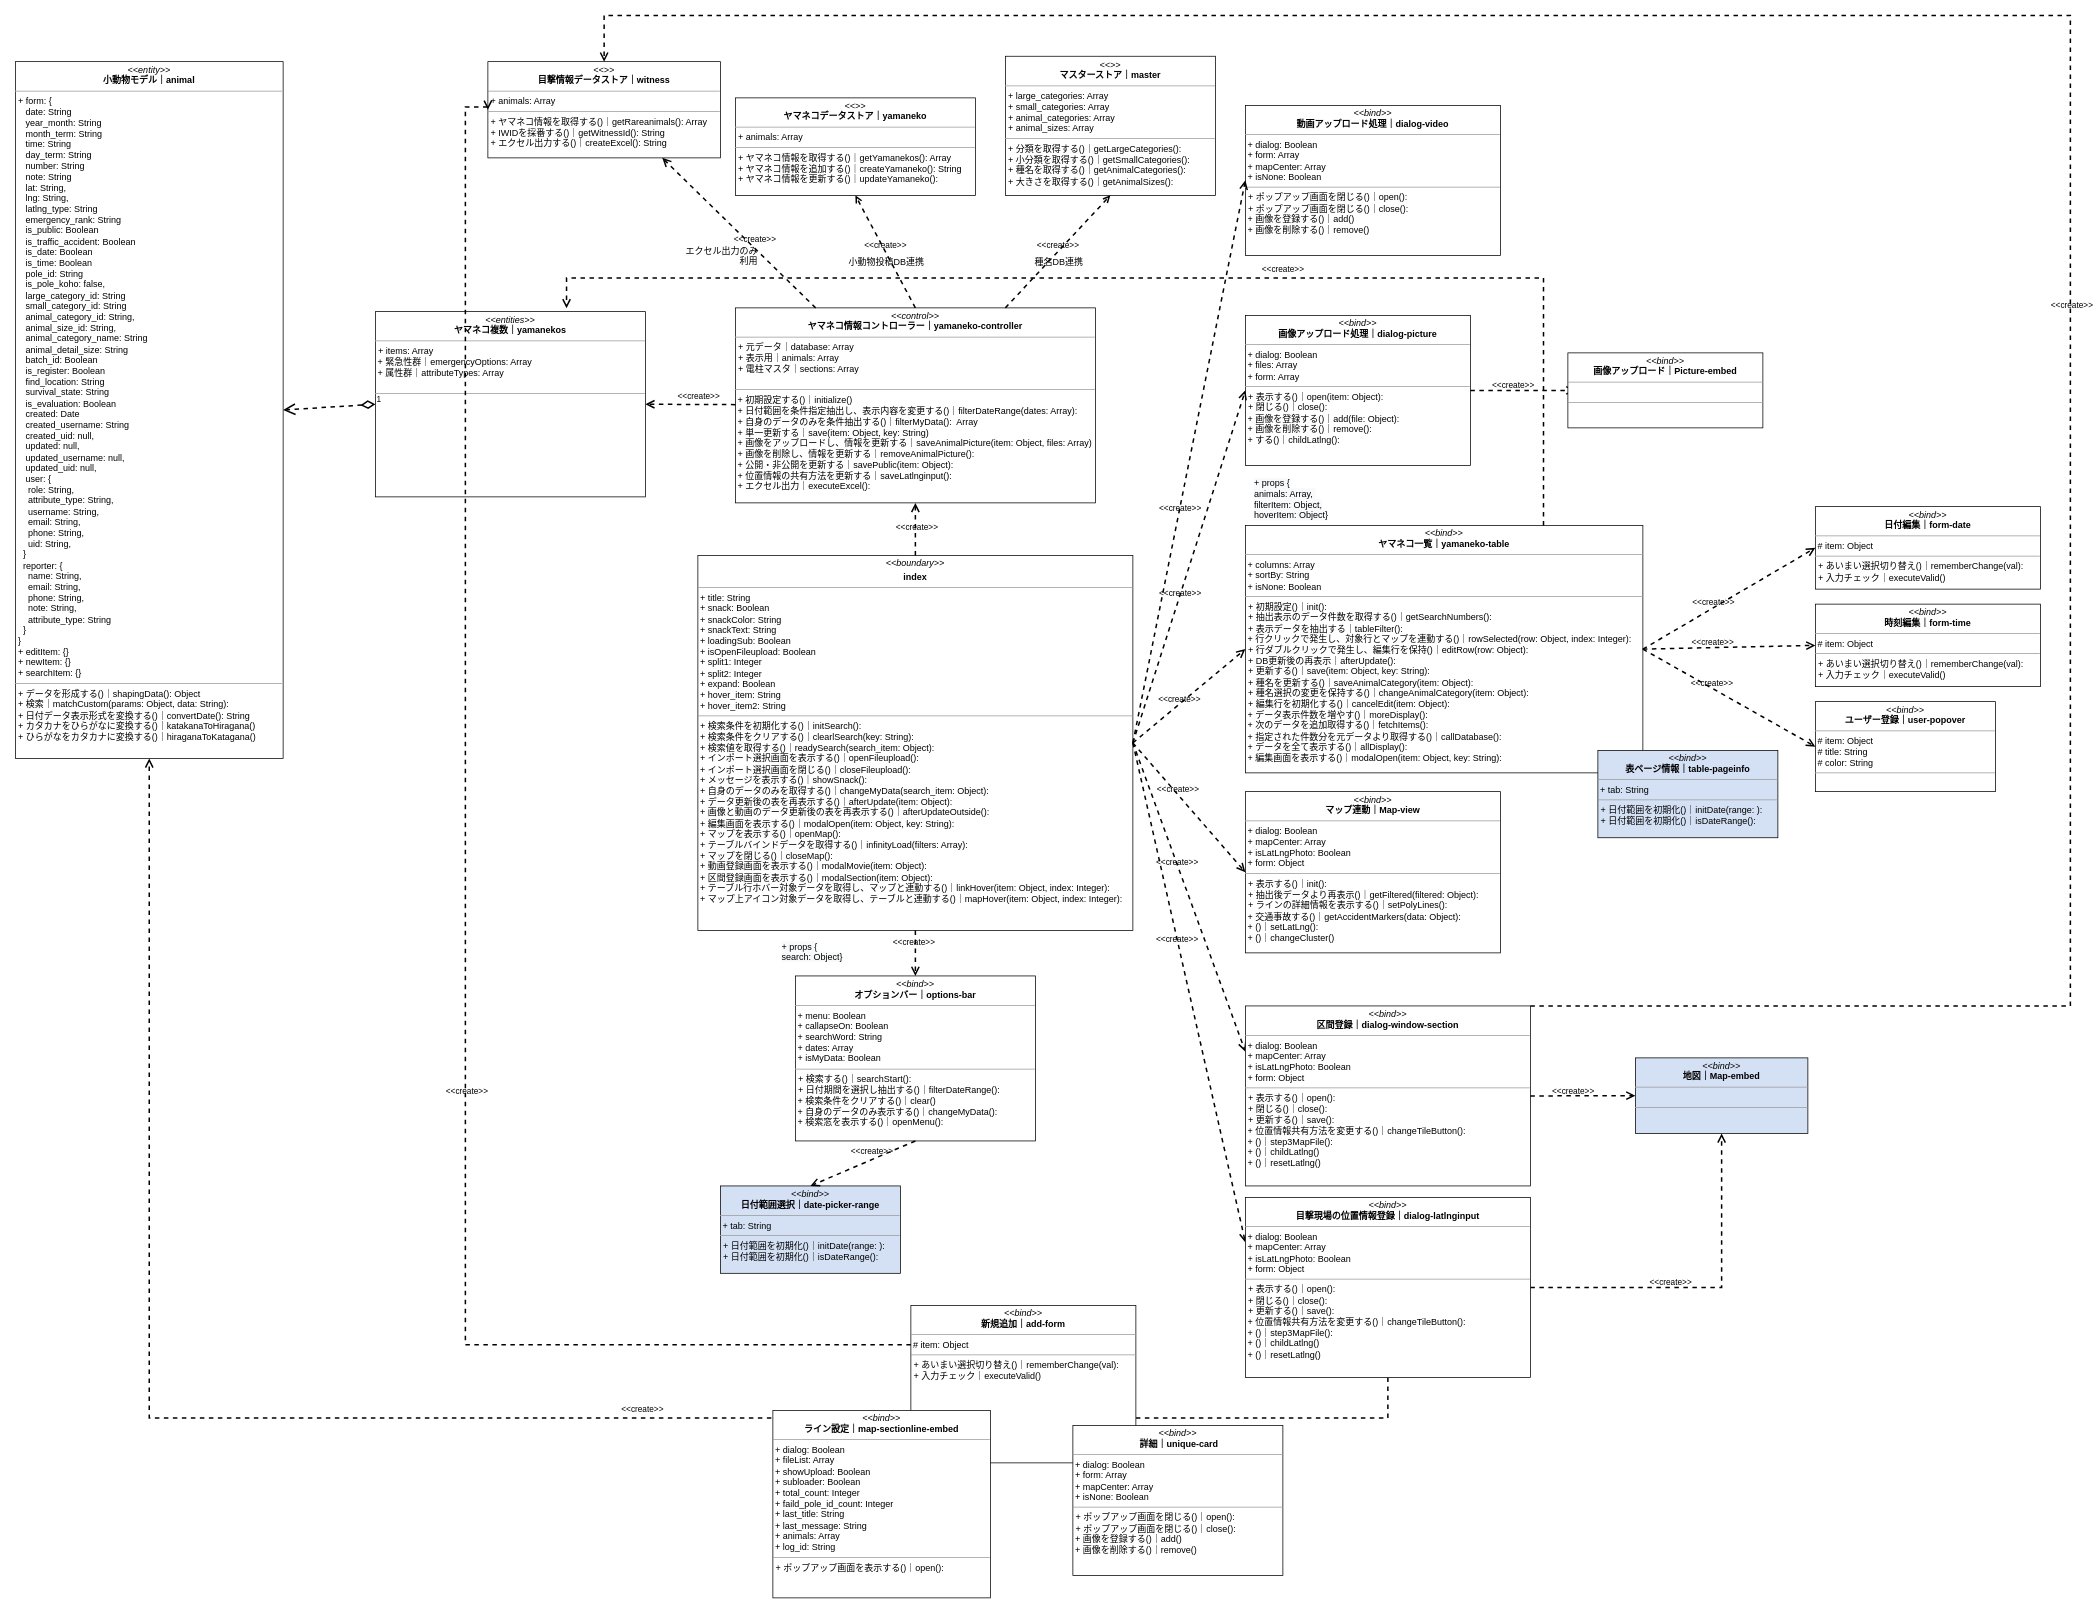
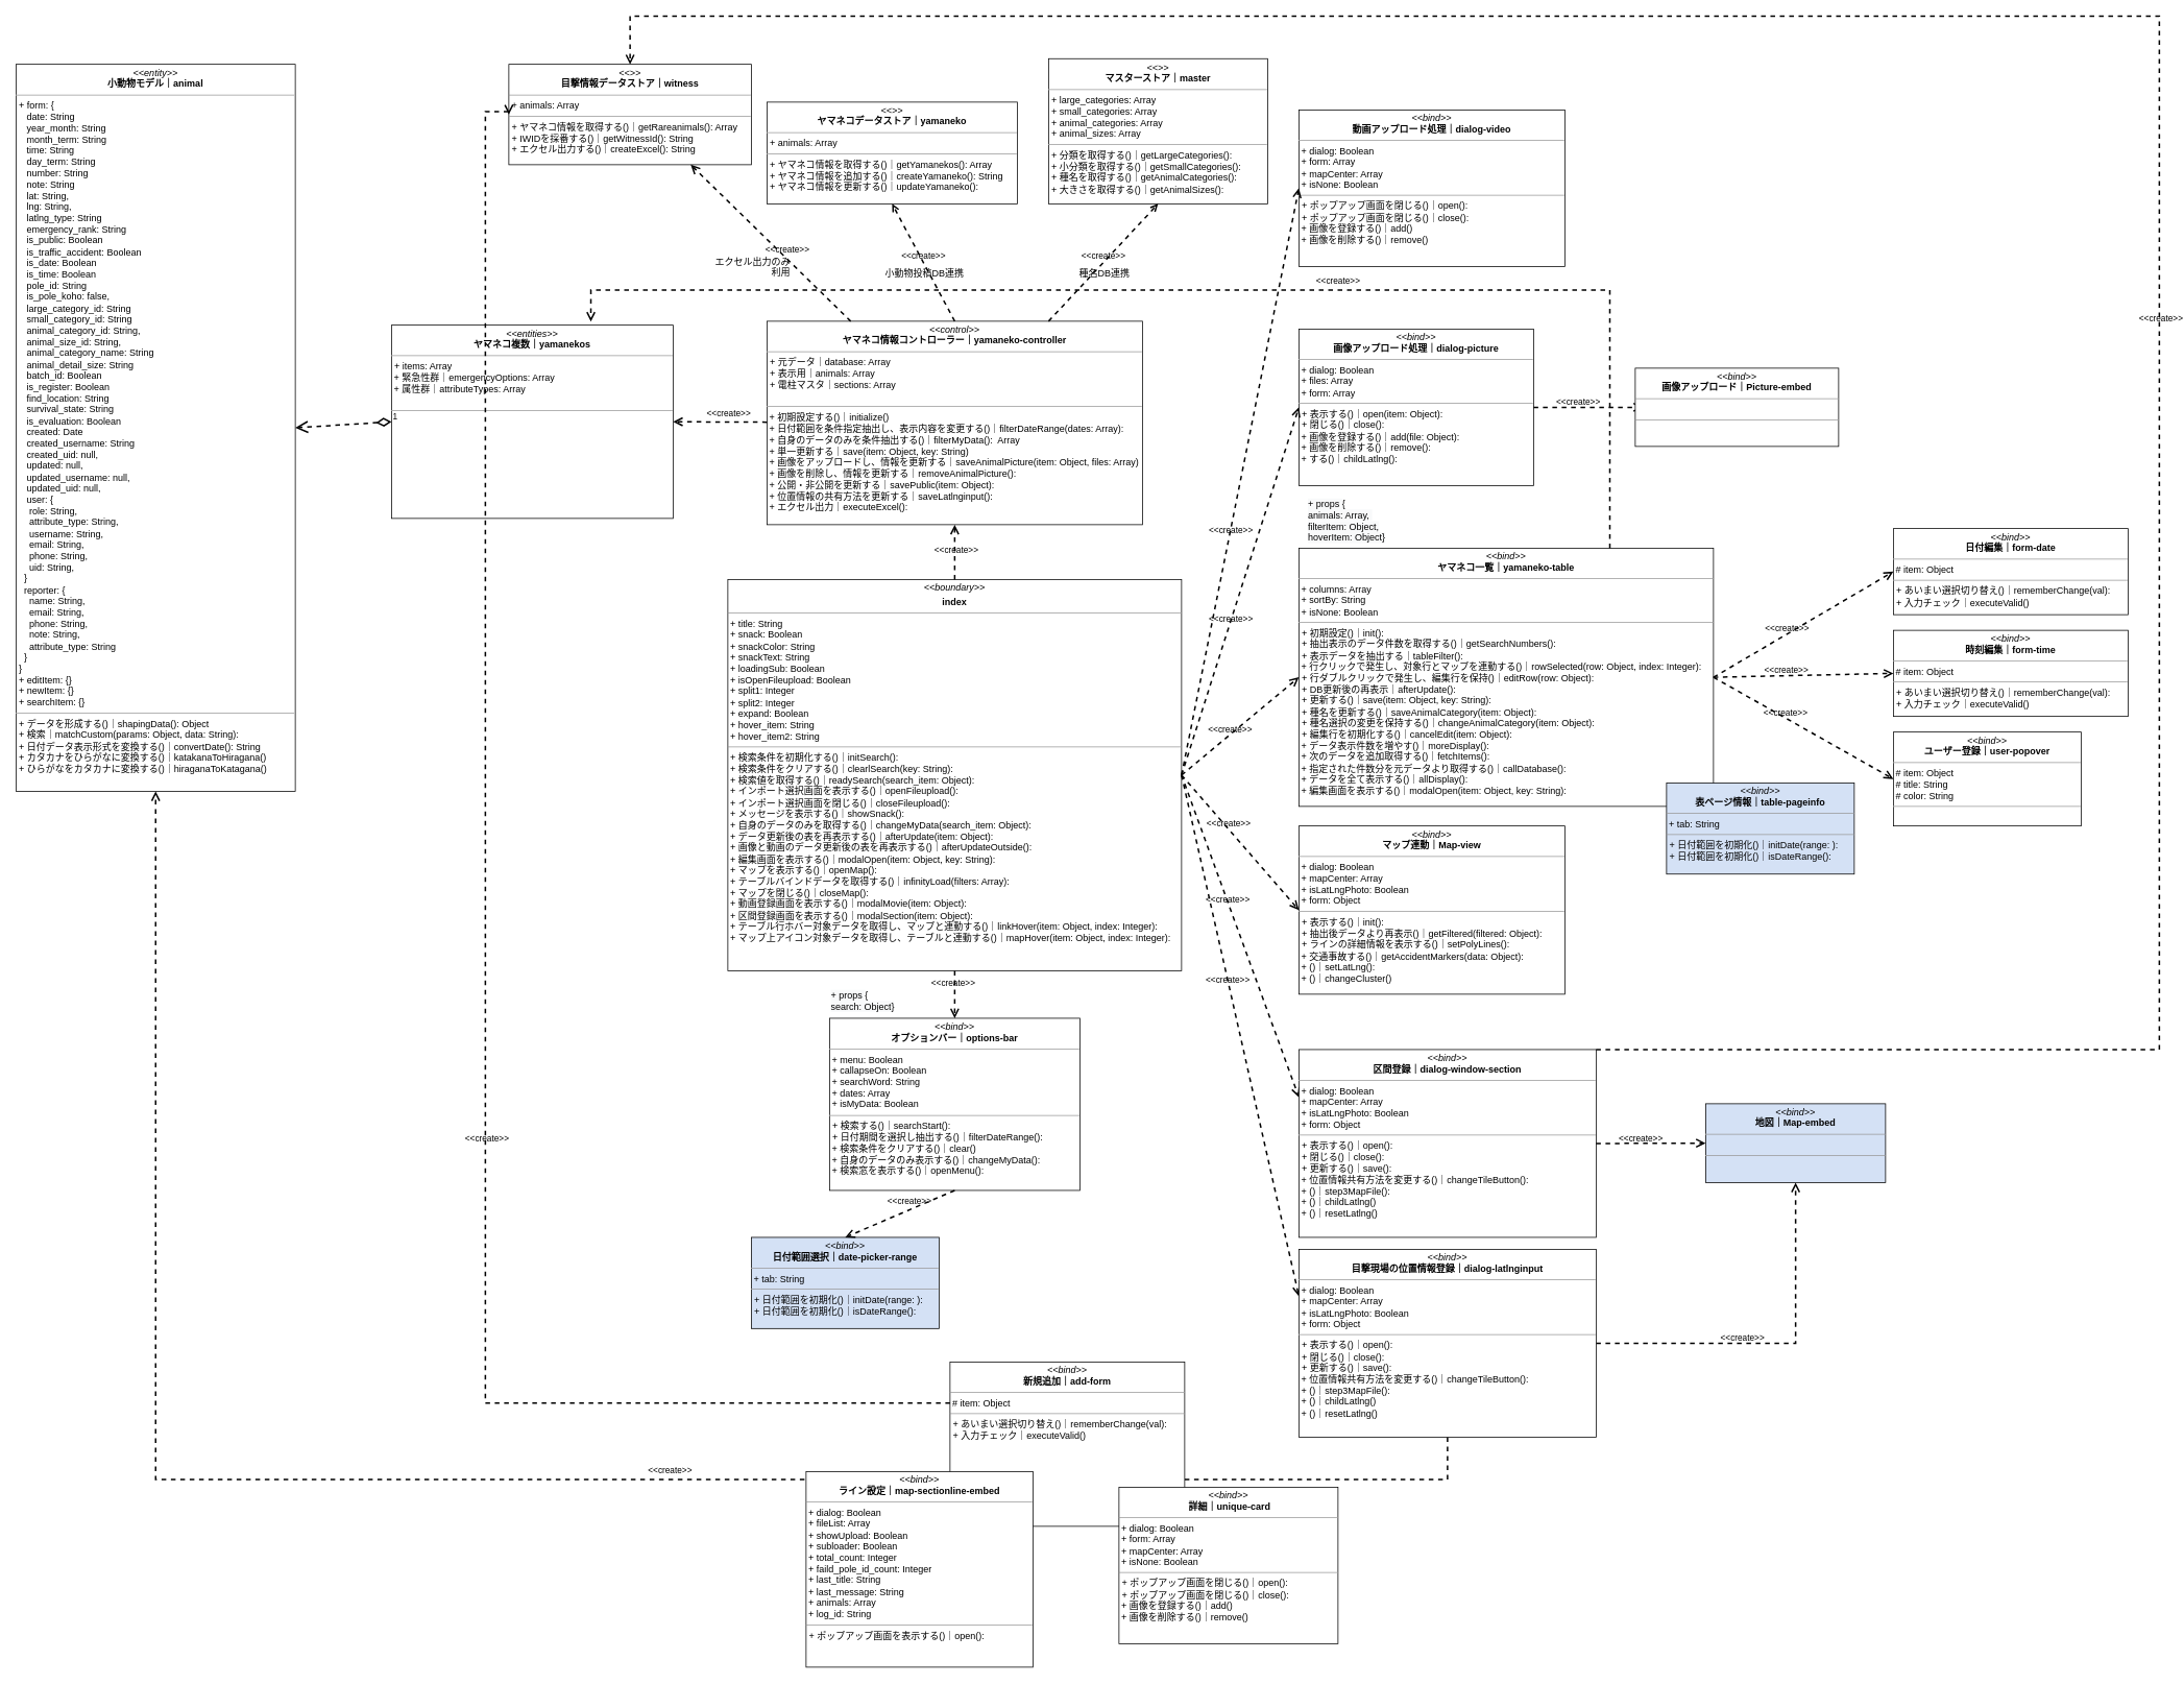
- <mxCell id="42" value="&lt;span style=&quot;color: rgb(0, 0, 0); font-family: Helvetica; font-size: 12px; font-style: normal; font-variant-ligatures: normal; font-variant-caps: normal; font-weight: 400; letter-spacing: normal; orphans: 2; text-align: right; text-indent: 0px; text-transform: none; widows: 2; word-spacing: 0px; -webkit-text-stroke-width: 0px; background-color: rgb(248, 249, 250); text-decoration-thickness: initial; text-decoration-style: initial; text-decoration-color: initial; float: none; display: inline !important;&quot;&gt;+ props&amp;nbsp;&lt;/span&gt;&lt;span style=&quot;text-align: right;&quot;&gt;{&lt;br&gt;&lt;/span&gt;&lt;span style=&quot;color: rgb(0, 0, 0); font-family: Helvetica; font-size: 12px; font-style: normal; font-variant-ligatures: normal; font-variant-caps: normal; font-weight: 400; letter-spacing: normal; orphans: 2; text-align: right; text-indent: 0px; text-transform: none; widows: 2; word-spacing: 0px; -webkit-text-stroke-width: 0px; background-color: rgb(248, 249, 250); text-decoration-thickness: initial; text-decoration-style: initial; text-decoration-color: initial; float: none; display: inline !important;&quot;&gt;search: Object&lt;/span&gt;&lt;span style=&quot;color: rgb(0, 0, 0); font-family: Helvetica; font-size: 12px; font-style: normal; font-variant-ligatures: normal; font-variant-caps: normal; font-weight: 400; letter-spacing: normal; orphans: 2; text-align: right; text-indent: 0px; text-transform: none; widows: 2; word-spacing: 0px; -webkit-text-stroke-width: 0px; background-color: rgb(248, 249, 250); text-decoration-thickness: initial; text-decoration-style: initial; text-decoration-color: initial; float: none; display: inline !important;&quot;&gt;}&lt;/span&gt;" style="text;whiteSpace=wrap;html=1;" vertex="1" parent="1"><mxGeometry x="1040" y="1247.75" width="110" height="40" as="geometry" /></mxCell>
+ <mxCell id="42" value="&lt;span style=&quot;color: rgb(0, 0, 0); font-family: Helvetica; font-size: 12px; font-style: normal; font-variant-ligatures: normal; font-variant-caps: normal; font-weight: 400; letter-spacing: normal; orphans: 2; text-align: right; text-indent: 0px; text-transform: none; widows: 2; word-spacing: 0px; -webkit-text-stroke-width: 0px; background-color: rgb(248, 249, 250); text-decoration-thickness: initial; text-decoration-style: initial; text-decoration-color: initial; float: none; display: inline !important;&quot;&gt;+ props&amp;nbsp;&lt;/span&gt;&lt;span style=&quot;text-align: right;&quot;&gt;{&lt;br&gt;&lt;/span&gt;&lt;span style=&quot;color: rgb(0, 0, 0); font-family: Helvetica; font-size: 12px; font-style: normal; font-variant-ligatures: normal; font-variant-caps: normal; font-weight: 400; letter-spacing: normal; orphans: 2; text-align: right; text-indent: 0px; text-transform: none; widows: 2; word-spacing: 0px; -webkit-text-stroke-width: 0px; background-color: rgb(248, 249, 250); text-decoration-thickness: initial; text-decoration-style: initial; text-decoration-color: initial; float: none; display: inline !important;&quot;&gt;search: Object&lt;/span&gt;&lt;span style=&quot;color: rgb(0, 0, 0); font-family: Helvetica; font-size: 12px; font-style: normal; font-variant-ligatures: normal; font-variant-caps: normal; font-weight: 400; letter-spacing: normal; orphans: 2; text-align: right; text-indent: 0px; text-transform: none; widows: 2; word-spacing: 0px; -webkit-text-stroke-width: 0px; background-color: rgb(248, 249, 250); text-decoration-thickness: initial; text-decoration-style: initial; text-decoration-color: initial; float: none; display: inline !important;&quot;&gt;}&lt;/span&gt;" style="text;whiteSpace=wrap;html=1;" vertex="1" parent="1"><mxGeometry x="1060" y="1257.75" width="110" height="40" as="geometry" /></mxCell>
